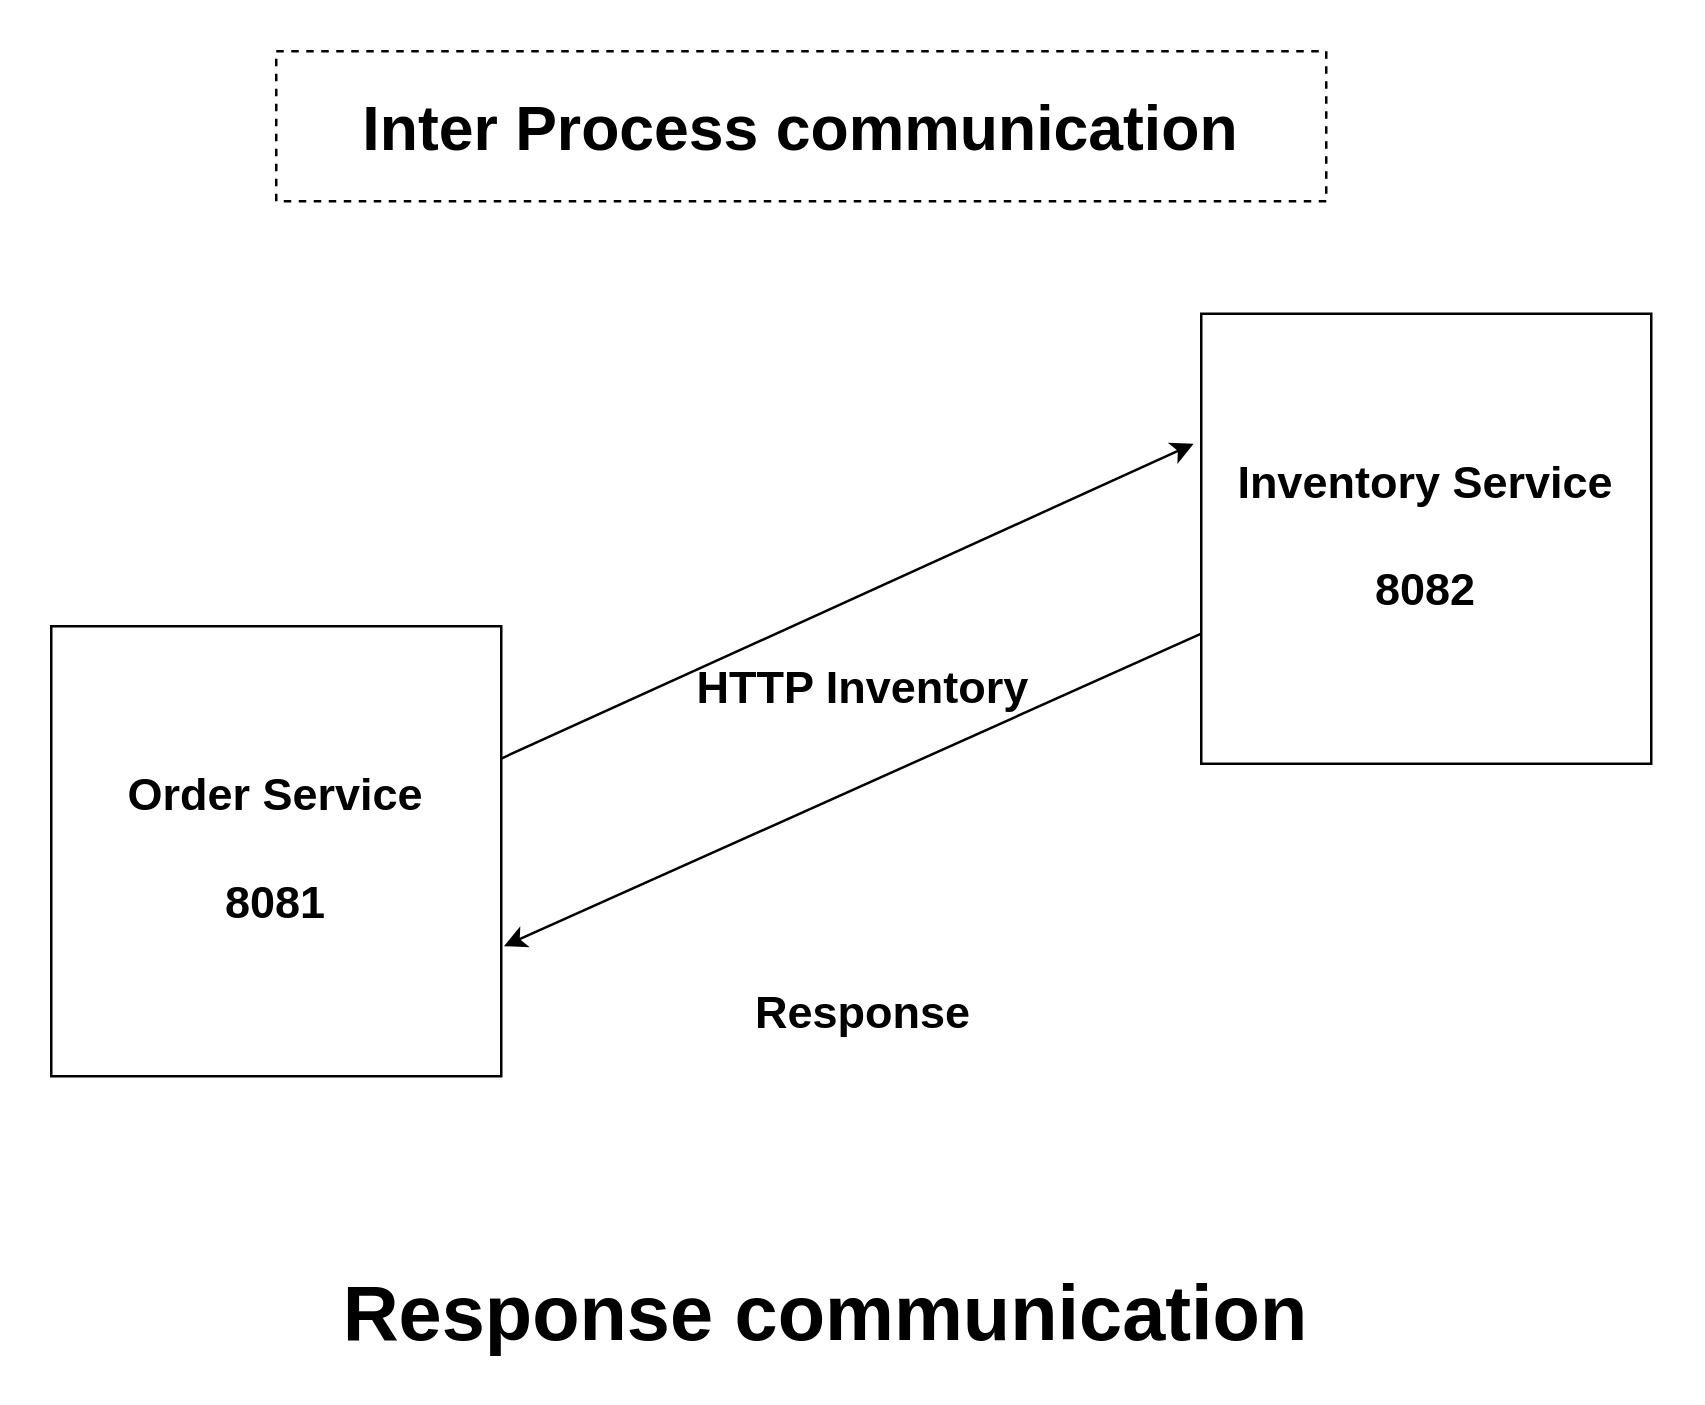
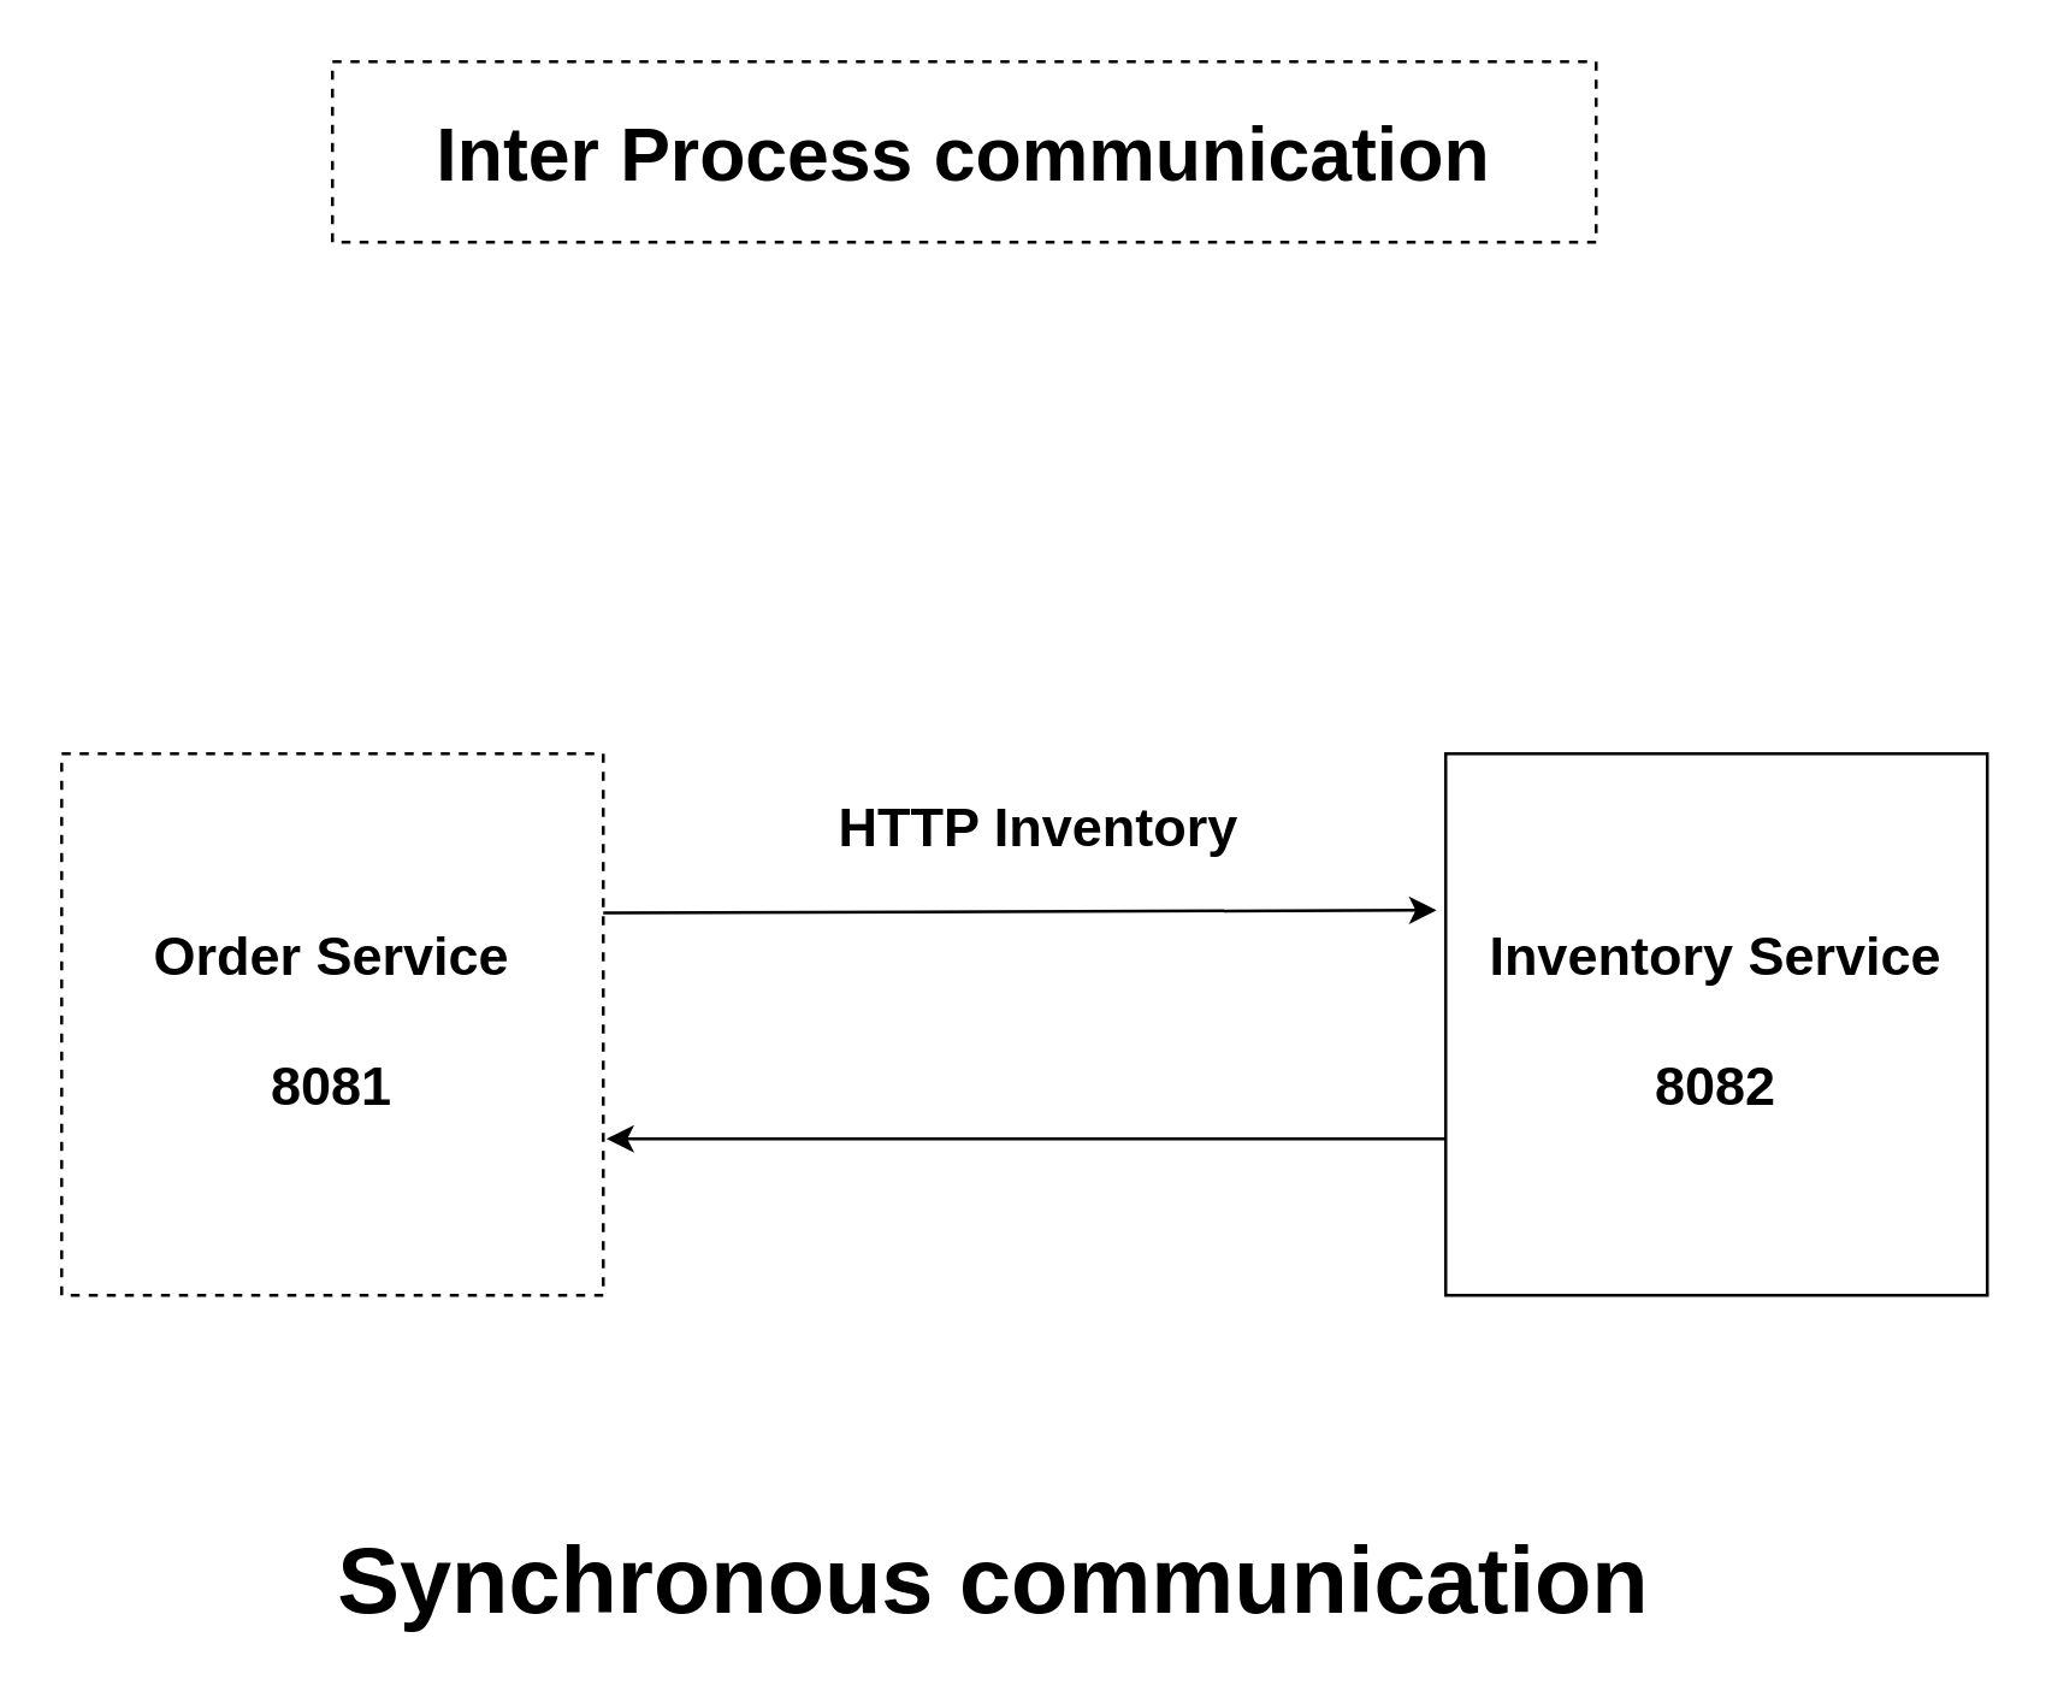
- <mxCell id="4" value="&lt;b style=&quot;font-size: 18px;&quot;&gt;Inventory Service&lt;br style=&quot;font-size: 18px;&quot;&gt;&lt;br style=&quot;font-size: 18px;&quot;&gt;8082&lt;/b&gt;" style="whiteSpace=wrap;html=1;aspect=fixed;fontSize=18;" vertex="1" parent="1"><mxGeometry x="480" y="125" width="180" height="180" as="geometry" /></mxCell>
+ <mxCell id="4" value="&lt;b style=&quot;font-size: 18px;&quot;&gt;Inventory Service&lt;br style=&quot;font-size: 18px;&quot;&gt;&lt;br style=&quot;font-size: 18px;&quot;&gt;8082&lt;/b&gt;" style="whiteSpace=wrap;html=1;aspect=fixed;fontSize=18;" vertex="1" parent="1"><mxGeometry x="480" y="250" width="180" height="180" as="geometry" /></mxCell>
- <mxCell id="2" value="&lt;b style=&quot;font-size: 18px;&quot;&gt;Order Service&lt;br&gt;&lt;br&gt;8081&lt;/b&gt;" style="whiteSpace=wrap;html=1;aspect=fixed;" vertex="1" parent="1"><mxGeometry x="20" y="250" width="180" height="180" as="geometry" /></mxCell>
+ <mxCell id="2" value="&lt;b style=&quot;font-size: 18px;&quot;&gt;Order Service&lt;br&gt;&lt;br&gt;8081&lt;/b&gt;" style="whiteSpace=wrap;html=1;aspect=fixed;dashed=1;" vertex="1" parent="1"><mxGeometry x="20" y="250" width="180" height="180" as="geometry" /></mxCell>
- <mxCell id="8" value="&lt;span style=&quot;font-size: 18px;&quot;&gt;Response&lt;/span&gt;" style="text;html=1;strokeColor=none;fillColor=none;align=center;verticalAlign=middle;whiteSpace=wrap;rounded=0;fontStyle=1;fontSize=18;" vertex="1" parent="1"><mxGeometry x="260" y="390" width="170" height="30" as="geometry" /></mxCell>
- <mxCell id="9" value="&lt;font style=&quot;font-size: 31px;&quot;&gt;&lt;b&gt;Response communication&lt;/b&gt;&lt;/font&gt;" style="text;html=1;strokeColor=none;fillColor=none;align=center;verticalAlign=middle;whiteSpace=wrap;rounded=0;" vertex="1" parent="1"><mxGeometry x="50" y="510" width="560" height="30" as="geometry" /></mxCell>
+ <mxCell id="9" value="&lt;font style=&quot;font-size: 31px;&quot;&gt;&lt;b&gt;Synchronous communication&lt;/b&gt;&lt;/font&gt;" style="text;html=1;strokeColor=none;fillColor=none;align=center;verticalAlign=middle;whiteSpace=wrap;rounded=0;" vertex="1" parent="1"><mxGeometry x="50" y="510" width="560" height="30" as="geometry" /></mxCell>
